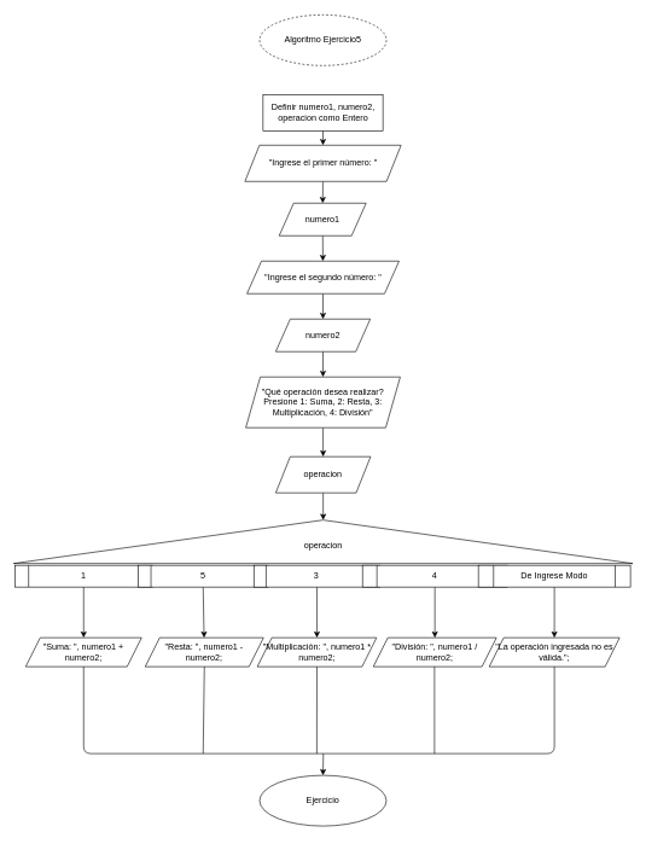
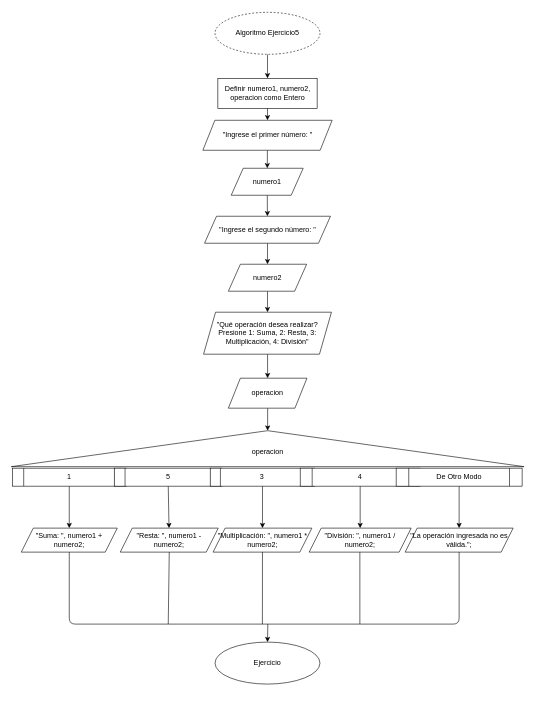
+ <mxCell id="2" value="" style="edgeStyle=none;html=1;" parent="1" source="3" target="5" edge="1"><mxGeometry relative="1" as="geometry" /></mxCell>
- <mxCell id="29" value="De Ingrese Modo" style="shape=process;whiteSpace=wrap;html=1;backgroundOutline=1;" vertex="1" parent="1"><mxGeometry x="660" y="780" width="210" height="30" as="geometry" /></mxCell>
+ <mxCell id="29" value="De Otro Modo" style="shape=process;whiteSpace=wrap;html=1;backgroundOutline=1;" vertex="1" parent="1"><mxGeometry x="660" y="780" width="210" height="30" as="geometry" /></mxCell>
